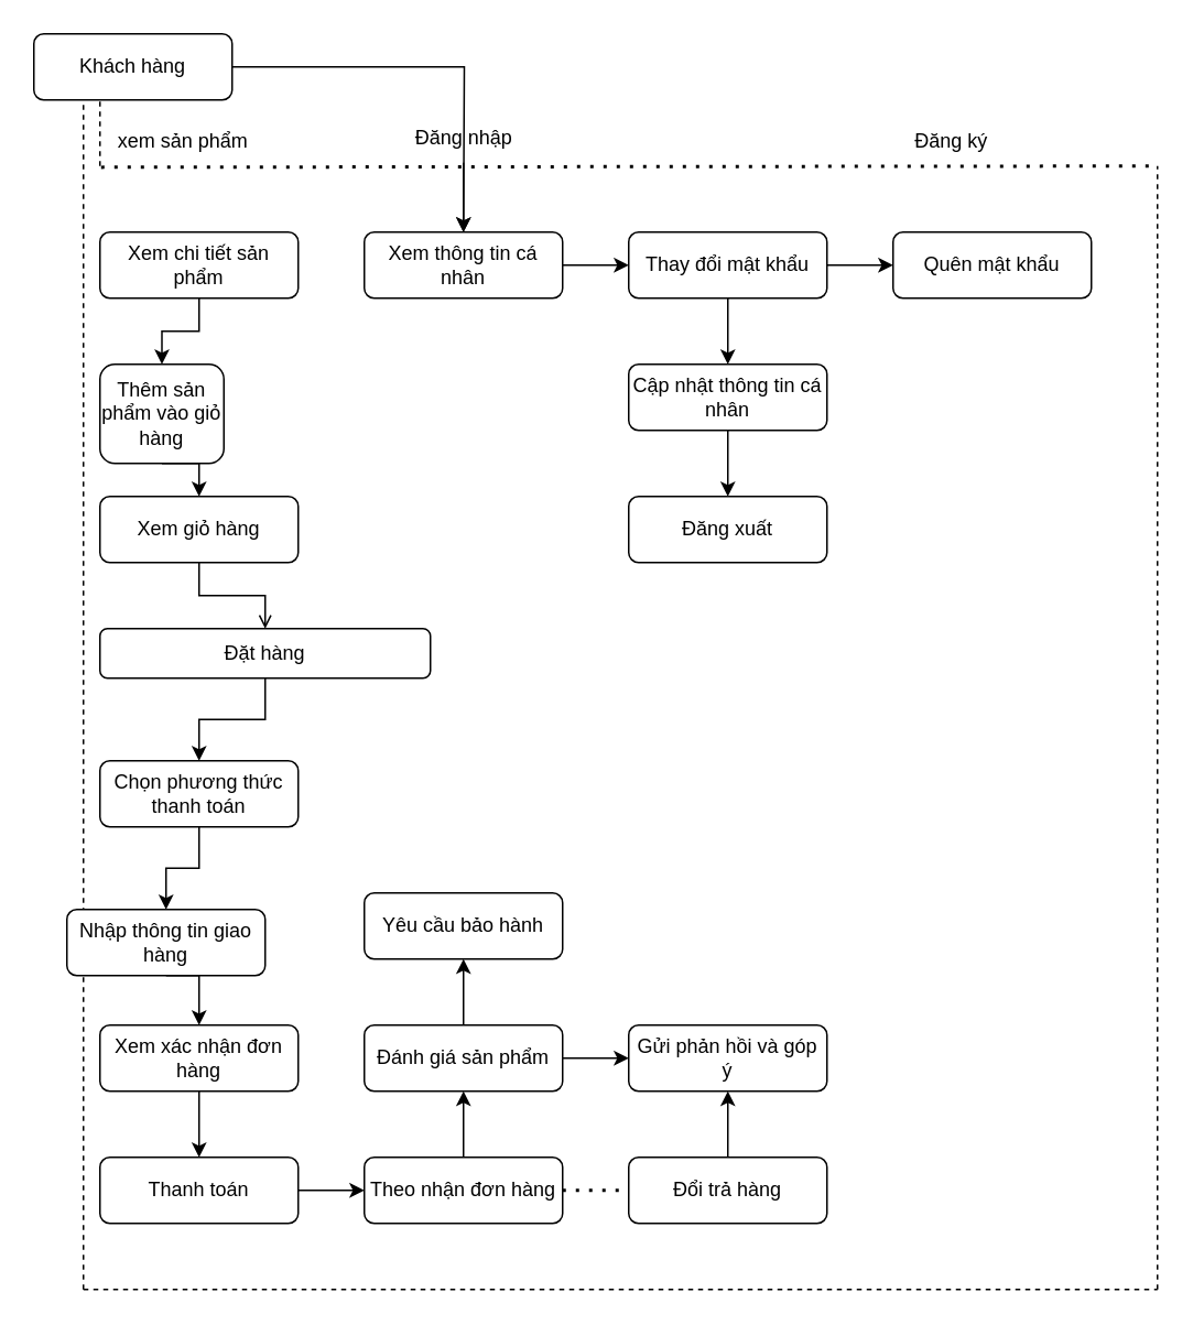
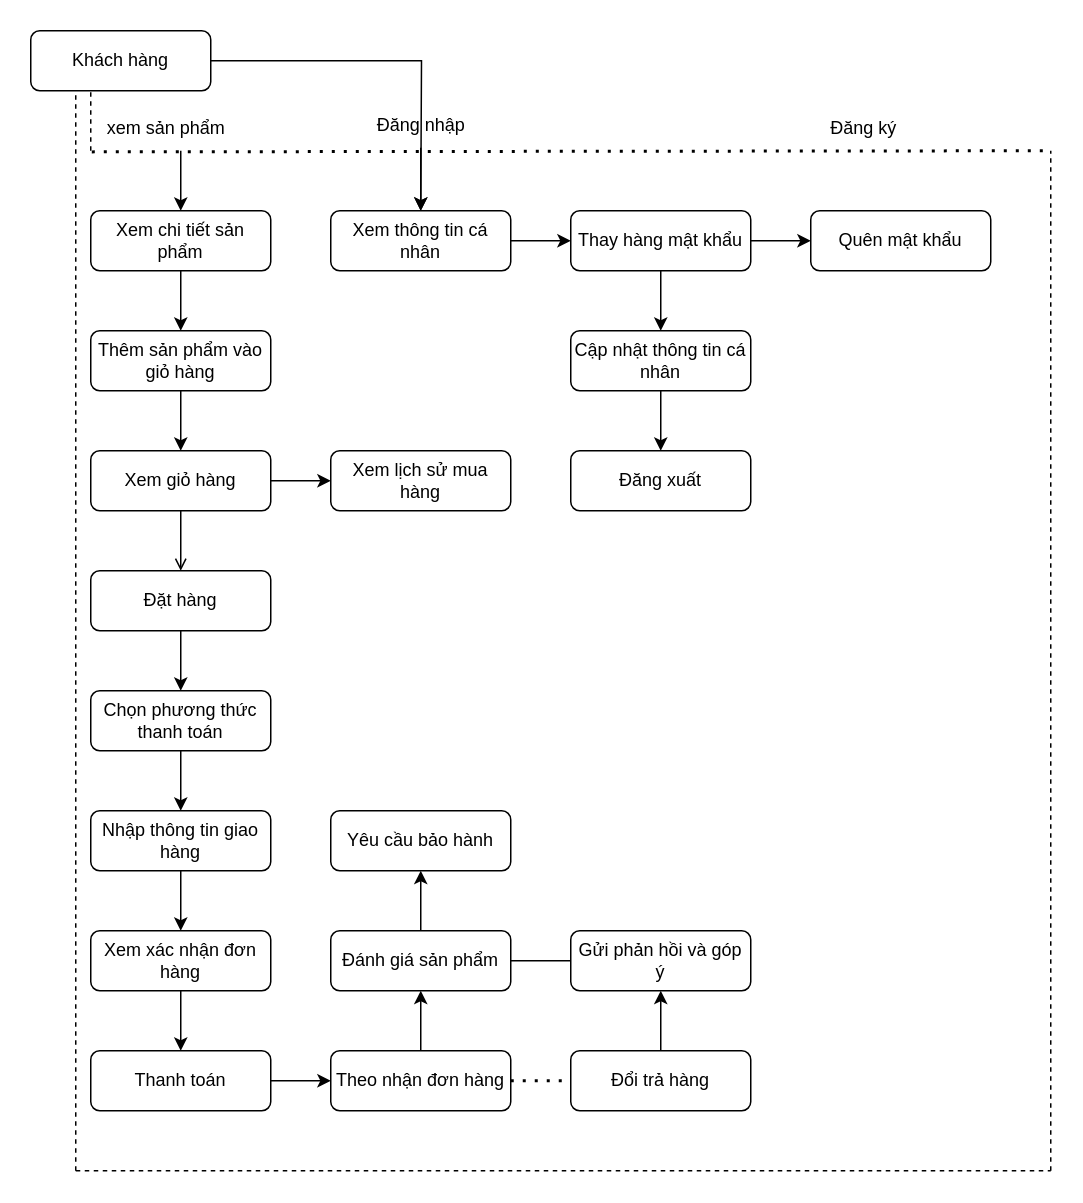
+ <mxCell id="13" style="edgeStyle=orthogonalEdgeStyle;rounded=0;orthogonalLoop=1;jettySize=auto;html=1;entryX=0.5;entryY=0;entryDx=0;entryDy=0;" edge="1" parent="1" source="12" target="8"><mxGeometry relative="1" as="geometry"><Array as="points"><mxPoint x="120" y="120" /><mxPoint x="120" y="120" /></Array></mxGeometry></mxCell>
- <mxCell id="47" value="Thay đổi mật khẩu" style="rounded=1;whiteSpace=wrap;html=1;" vertex="1" parent="1"><mxGeometry x="380" y="140" width="120" height="40" as="geometry" /></mxCell>
+ <mxCell id="47" value="Thay hàng mật khẩu" style="rounded=1;whiteSpace=wrap;html=1;" vertex="1" parent="1"><mxGeometry x="380" y="140" width="120" height="40" as="geometry" /></mxCell>
- <mxCell id="10" value="Thêm sản phẩm vào giỏ hàng" style="rounded=1;whiteSpace=wrap;html=1;" vertex="1" parent="1"><mxGeometry x="60" y="220" width="75" height="60" as="geometry" /></mxCell>
+ <mxCell id="10" value="Thêm sản phẩm vào giỏ hàng" style="rounded=1;whiteSpace=wrap;html=1;" vertex="1" parent="1"><mxGeometry x="60" y="220" width="120" height="40" as="geometry" /></mxCell>
+ <mxCell id="16" style="edgeStyle=orthogonalEdgeStyle;rounded=0;orthogonalLoop=1;jettySize=auto;html=1;exitX=1;exitY=0.5;exitDx=0;exitDy=0;entryX=0;entryY=0.5;entryDx=0;entryDy=0;" edge="1" parent="1" source="17" target="40"><mxGeometry relative="1" as="geometry" /></mxCell>
+ <mxCell id="40" value="Xem lịch sử mua hàng" style="rounded=1;whiteSpace=wrap;html=1;" vertex="1" parent="1"><mxGeometry x="220" y="300" width="120" height="40" as="geometry" /></mxCell>
- <mxCell id="19" value="Đặt hàng" style="rounded=1;whiteSpace=wrap;html=1;" vertex="1" parent="1"><mxGeometry x="60" y="380" width="200" height="30" as="geometry" /></mxCell>
+ <mxCell id="19" value="Đặt hàng" style="rounded=1;whiteSpace=wrap;html=1;" vertex="1" parent="1"><mxGeometry x="60" y="380" width="120" height="40" as="geometry" /></mxCell>
- <mxCell id="23" value="Nhập thông tin giao hàng" style="rounded=1;whiteSpace=wrap;html=1;" vertex="1" parent="1"><mxGeometry x="40" y="550" width="120" height="40" as="geometry" /></mxCell>
+ <mxCell id="23" value="Nhập thông tin giao hàng" style="rounded=1;whiteSpace=wrap;html=1;" vertex="1" parent="1"><mxGeometry x="60" y="540" width="120" height="40" as="geometry" /></mxCell>
- <mxCell id="31" style="edgeStyle=orthogonalEdgeStyle;rounded=0;orthogonalLoop=1;jettySize=auto;html=1;exitX=1;exitY=0.5;exitDx=0;exitDy=0;entryX=0;entryY=0.5;entryDx=0;entryDy=0;" edge="1" parent="1" source="33" target="38"><mxGeometry relative="1" as="geometry" /></mxCell>
+ <mxCell id="31" style="edgeStyle=orthogonalEdgeStyle;rounded=0;orthogonalLoop=1;jettySize=auto;html=1;exitX=1;exitY=0.5;exitDx=0;exitDy=0;entryX=0;entryY=0.5;entryDx=0;entryDy=0;endArrow=none;" edge="1" parent="1" source="33" target="38"><mxGeometry relative="1" as="geometry" /></mxCell>
